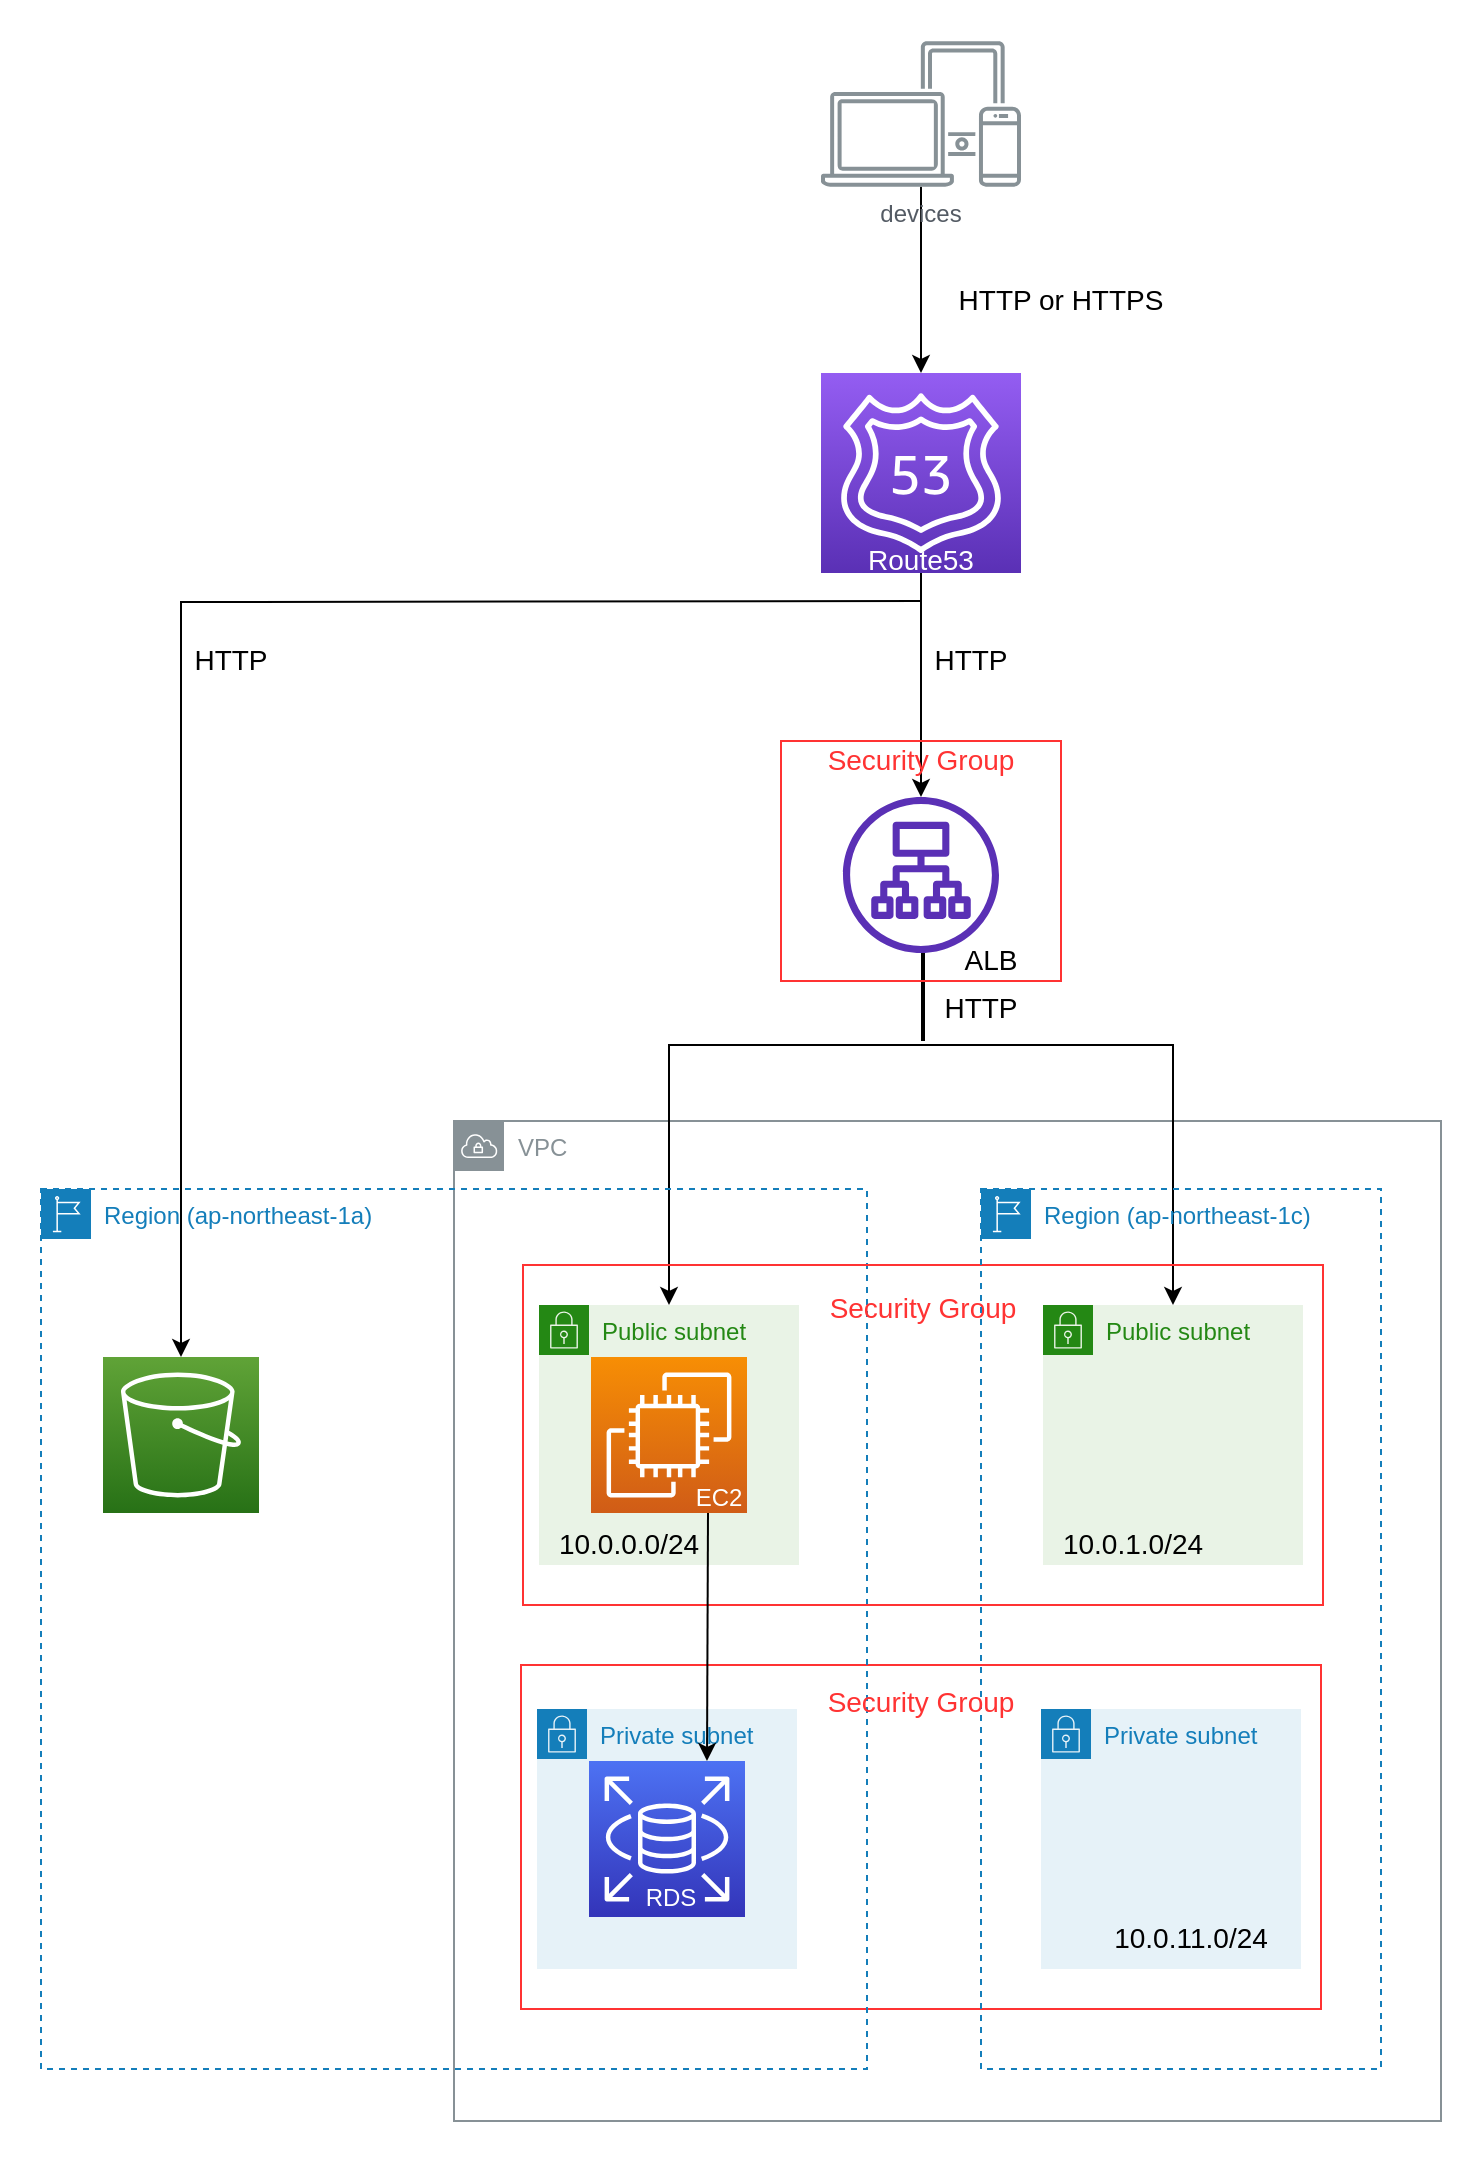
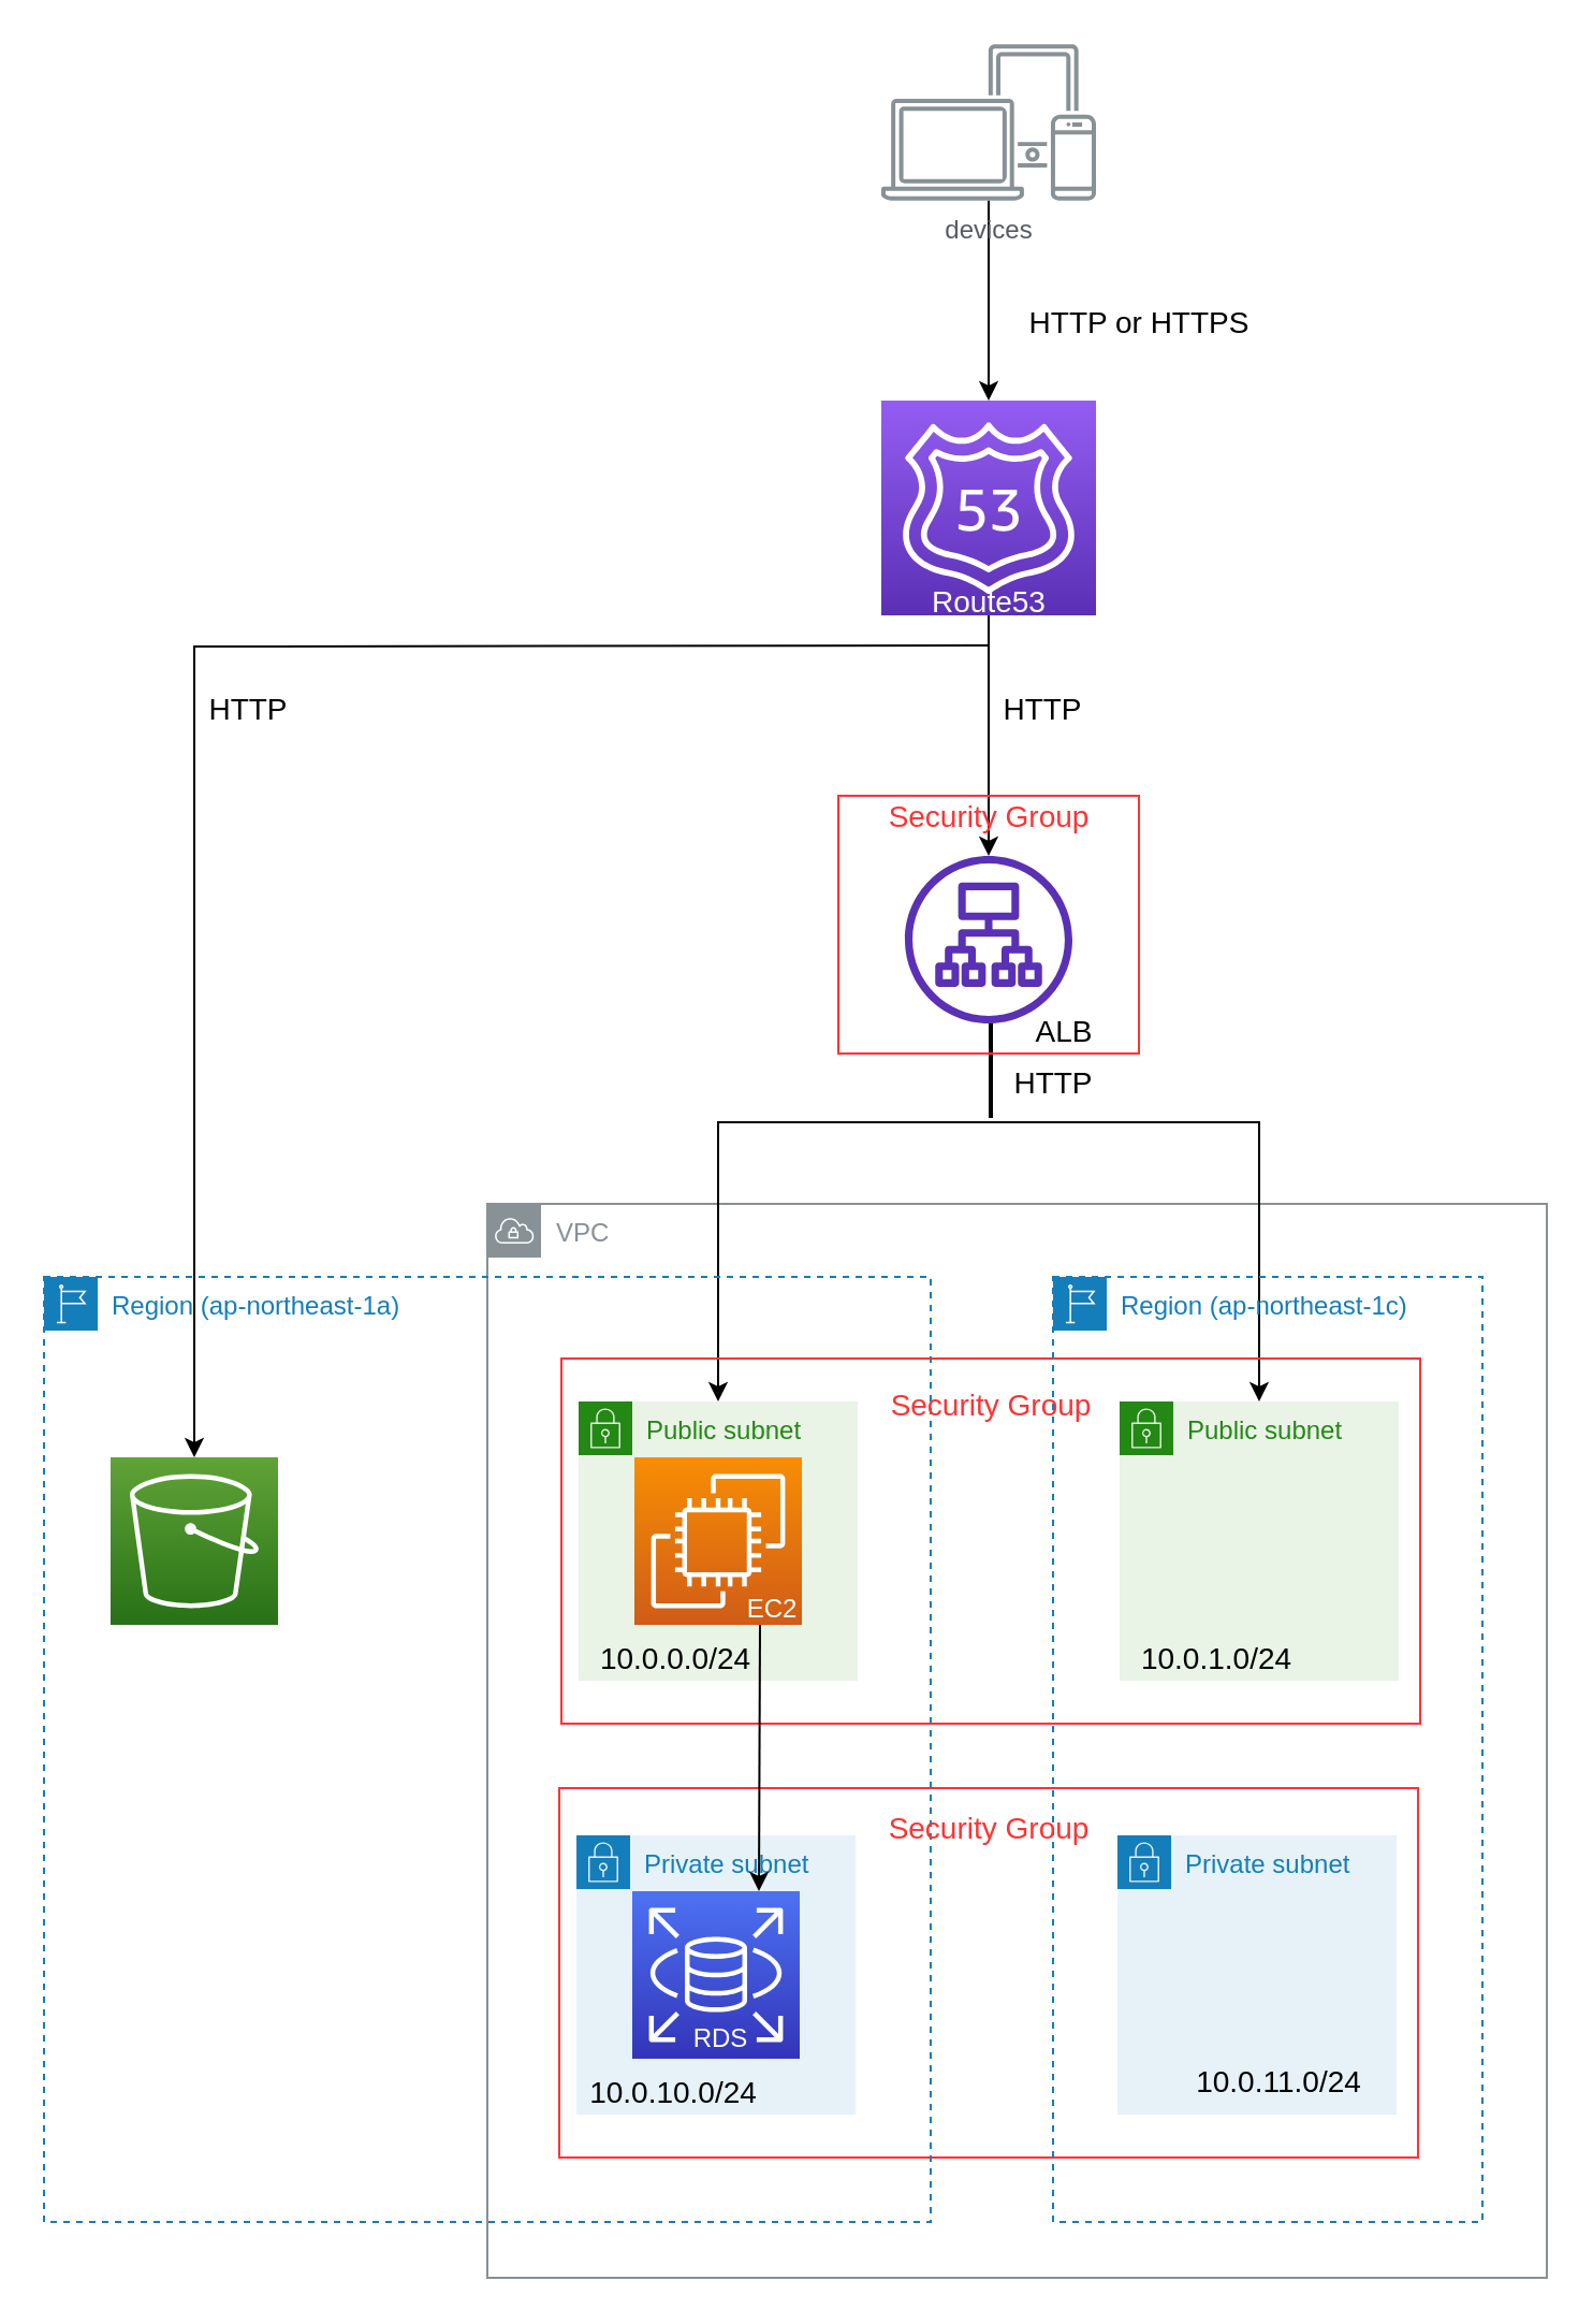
+ <mxCell id="34" value="&lt;font style=&quot;font-size: 14px&quot;&gt;10.0.10.0/24&lt;/font&gt;" style="text;html=1;align=center;verticalAlign=middle;resizable=0;points=[];autosize=1;strokeColor=none;" vertex="1" parent="31"><mxGeometry y="110" width="90" height="20" as="geometry" /></mxCell>
